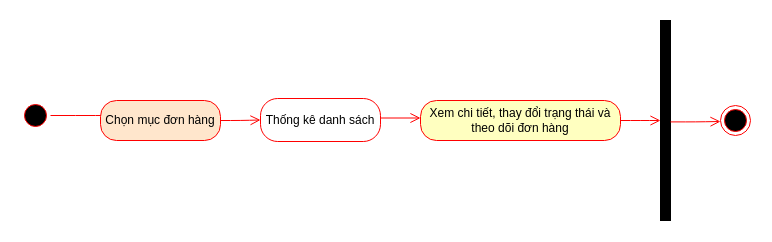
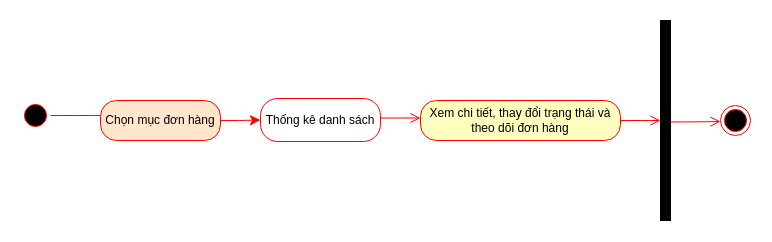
- <mxCell id="5" value="" style="edgeStyle=orthogonalEdgeStyle;html=1;verticalAlign=bottom;endArrow=open;endSize=8;strokeColor=#ff0000;exitX=1;exitY=0.5;exitDx=0;exitDy=0;entryX=0;entryY=0.5;entryDx=0;entryDy=0;" edge="1" parent="1" source="4" target="6"><mxGeometry relative="1" as="geometry"><mxPoint x="260" y="118" as="targetPoint" /></mxGeometry></mxCell>
+ <mxCell id="5" value="" style="edgeStyle=orthogonalEdgeStyle;html=1;verticalAlign=bottom;endArrow=classic;endSize=8;strokeColor=#ff0000;exitX=1;exitY=0.5;exitDx=0;exitDy=0;entryX=0;entryY=0.5;entryDx=0;entryDy=0;" edge="1" parent="1" source="4" target="6"><mxGeometry relative="1" as="geometry"><mxPoint x="260" y="118" as="targetPoint" /></mxGeometry></mxCell>
